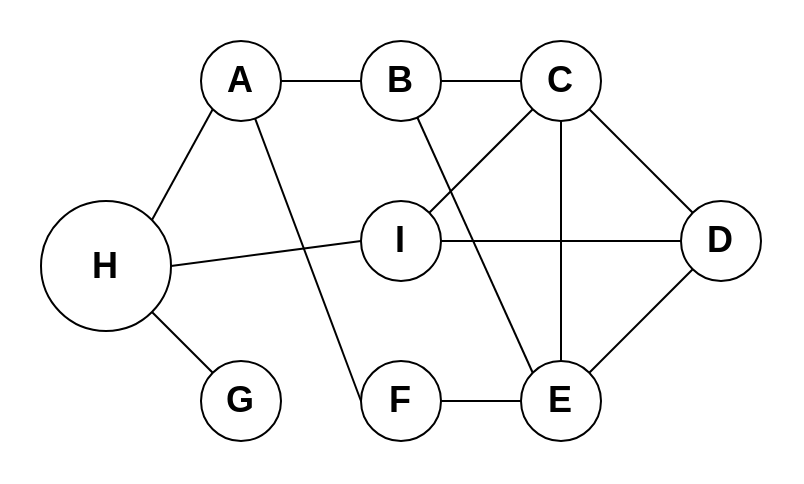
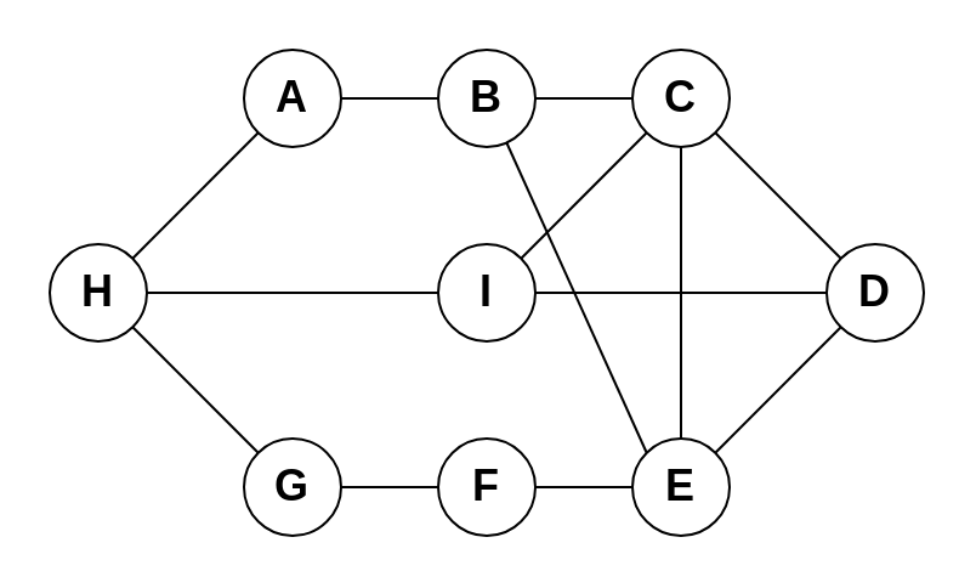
- <mxCell id="3" value="H" style="ellipse;whiteSpace=wrap;html=1;aspect=fixed;fontSize=18;fontStyle=1" vertex="1" parent="1"><mxGeometry x="20" y="100" width="65" height="65" as="geometry" /></mxCell>
+ <mxCell id="3" value="H" style="ellipse;whiteSpace=wrap;html=1;aspect=fixed;fontSize=18;fontStyle=1" vertex="1" parent="1"><mxGeometry x="20" y="100" width="40" height="40" as="geometry" /></mxCell>
- <mxCell id="13" value="" style="endArrow=none;html=1;fontSize=18;exitX=0;exitY=0.5;exitDx=0;exitDy=0;" edge="1" parent="1" source="6" target="2"><mxGeometry width="50" height="50" relative="1" as="geometry"><mxPoint x="115.858" y="195.858" as="sourcePoint" /><mxPoint x="64.142" y="144.142" as="targetPoint" /></mxGeometry></mxCell>
+ <mxCell id="13" value="" style="endArrow=none;html=1;fontSize=18;entryX=1;entryY=0.5;entryDx=0;entryDy=0;exitX=0;exitY=0.5;exitDx=0;exitDy=0;" edge="1" parent="1" source="6" target="4"><mxGeometry width="50" height="50" relative="1" as="geometry"><mxPoint x="115.858" y="195.858" as="sourcePoint" /><mxPoint x="64.142" y="144.142" as="targetPoint" /></mxGeometry></mxCell>
